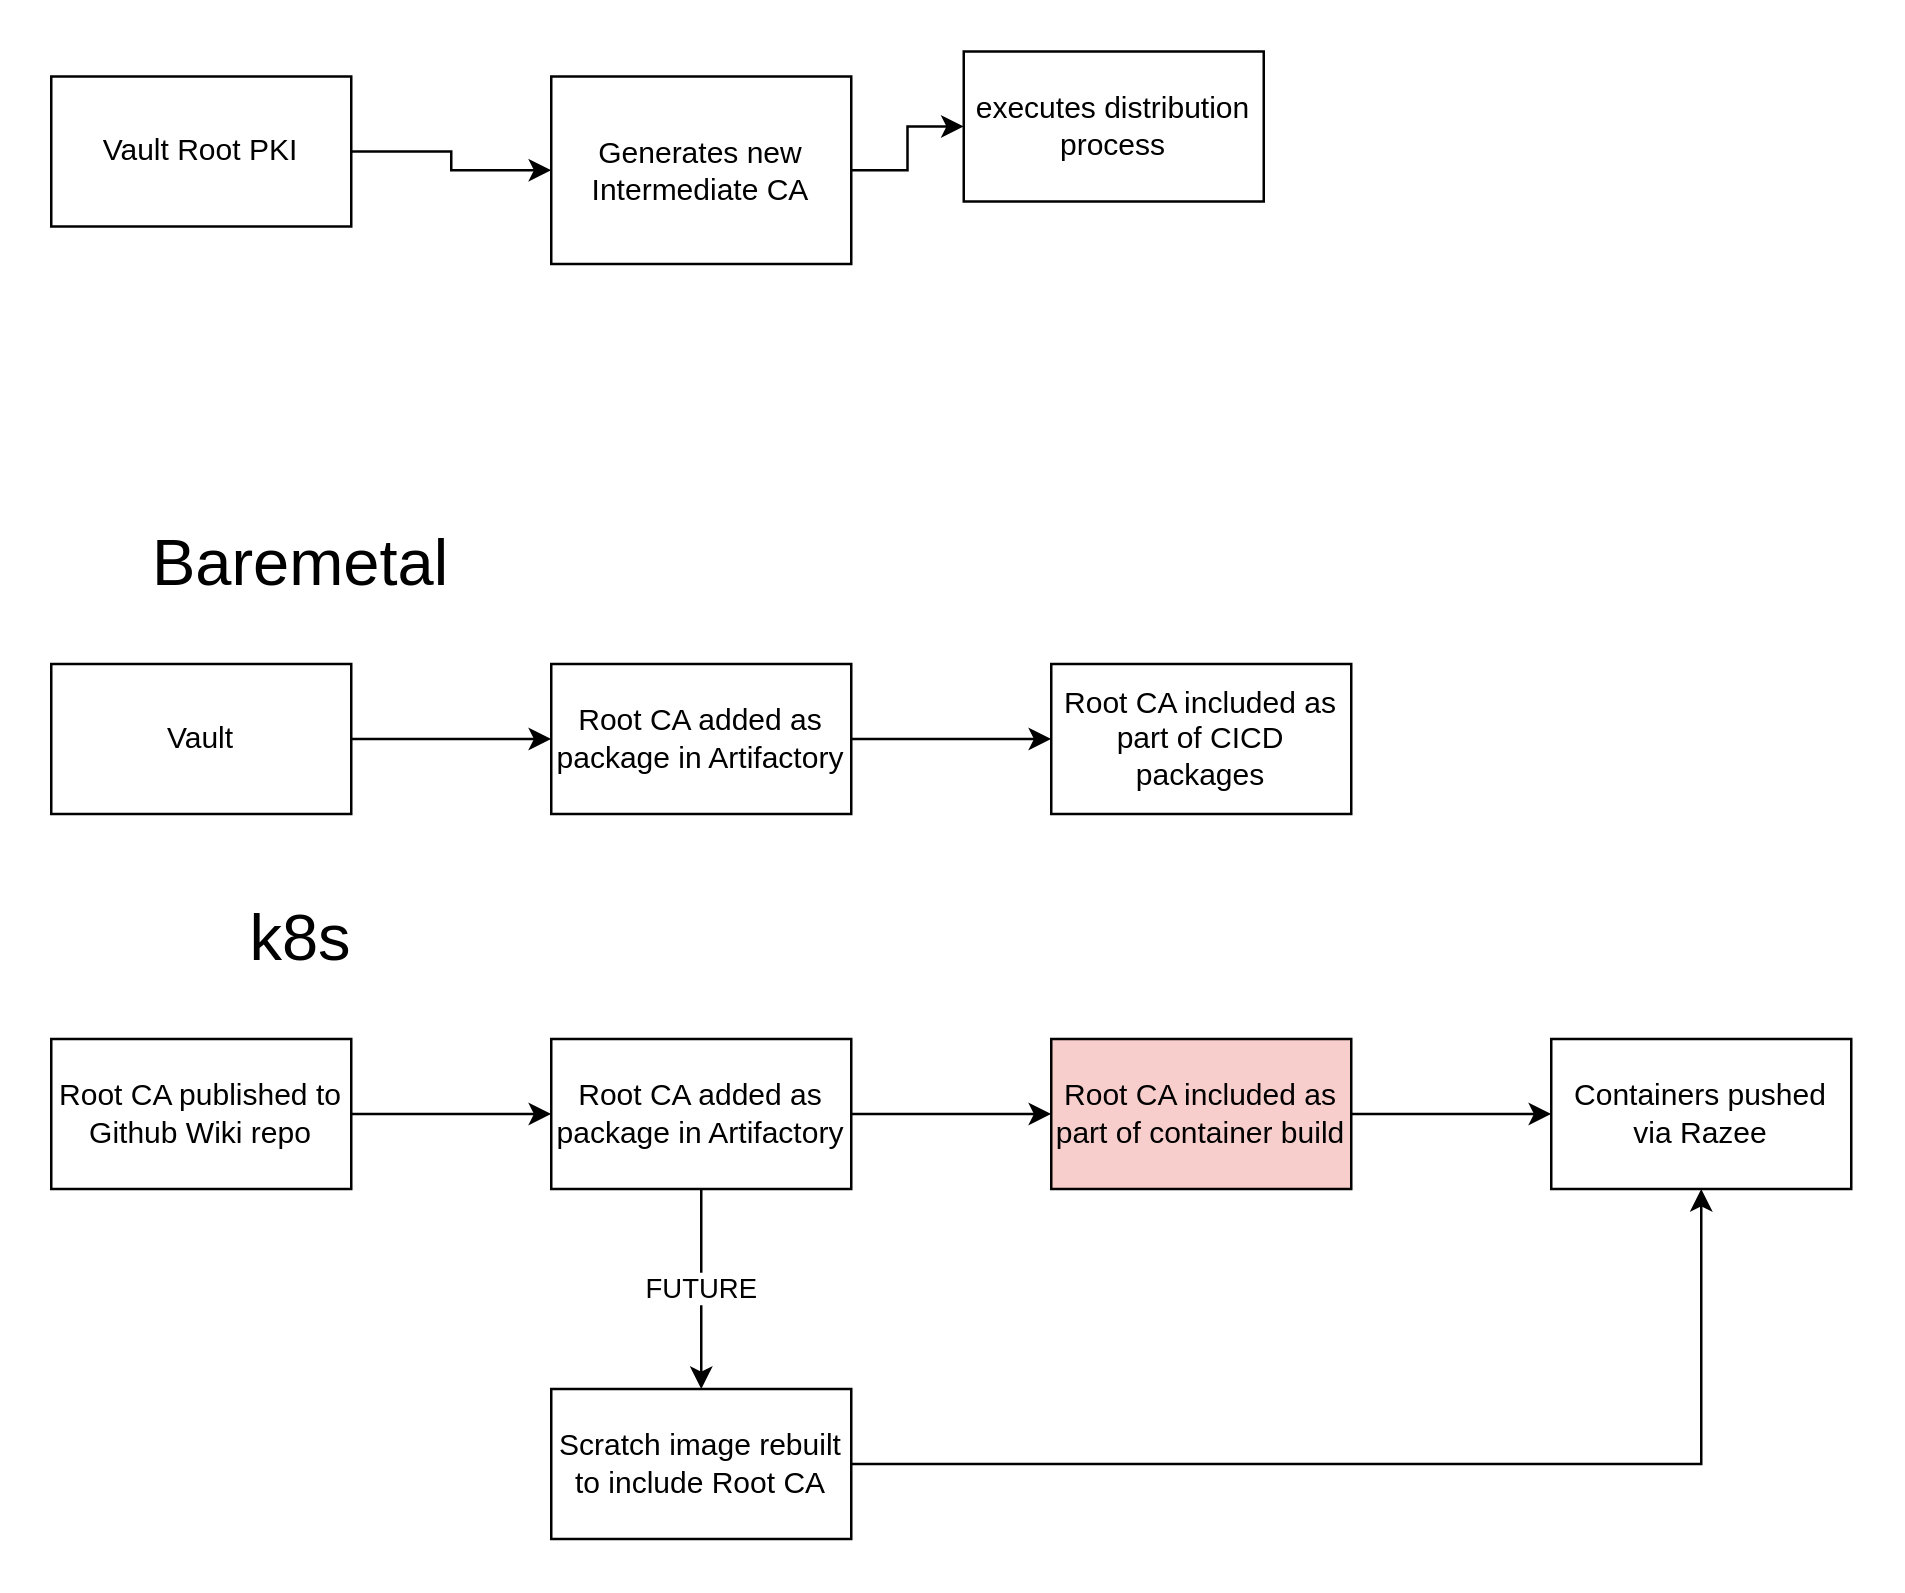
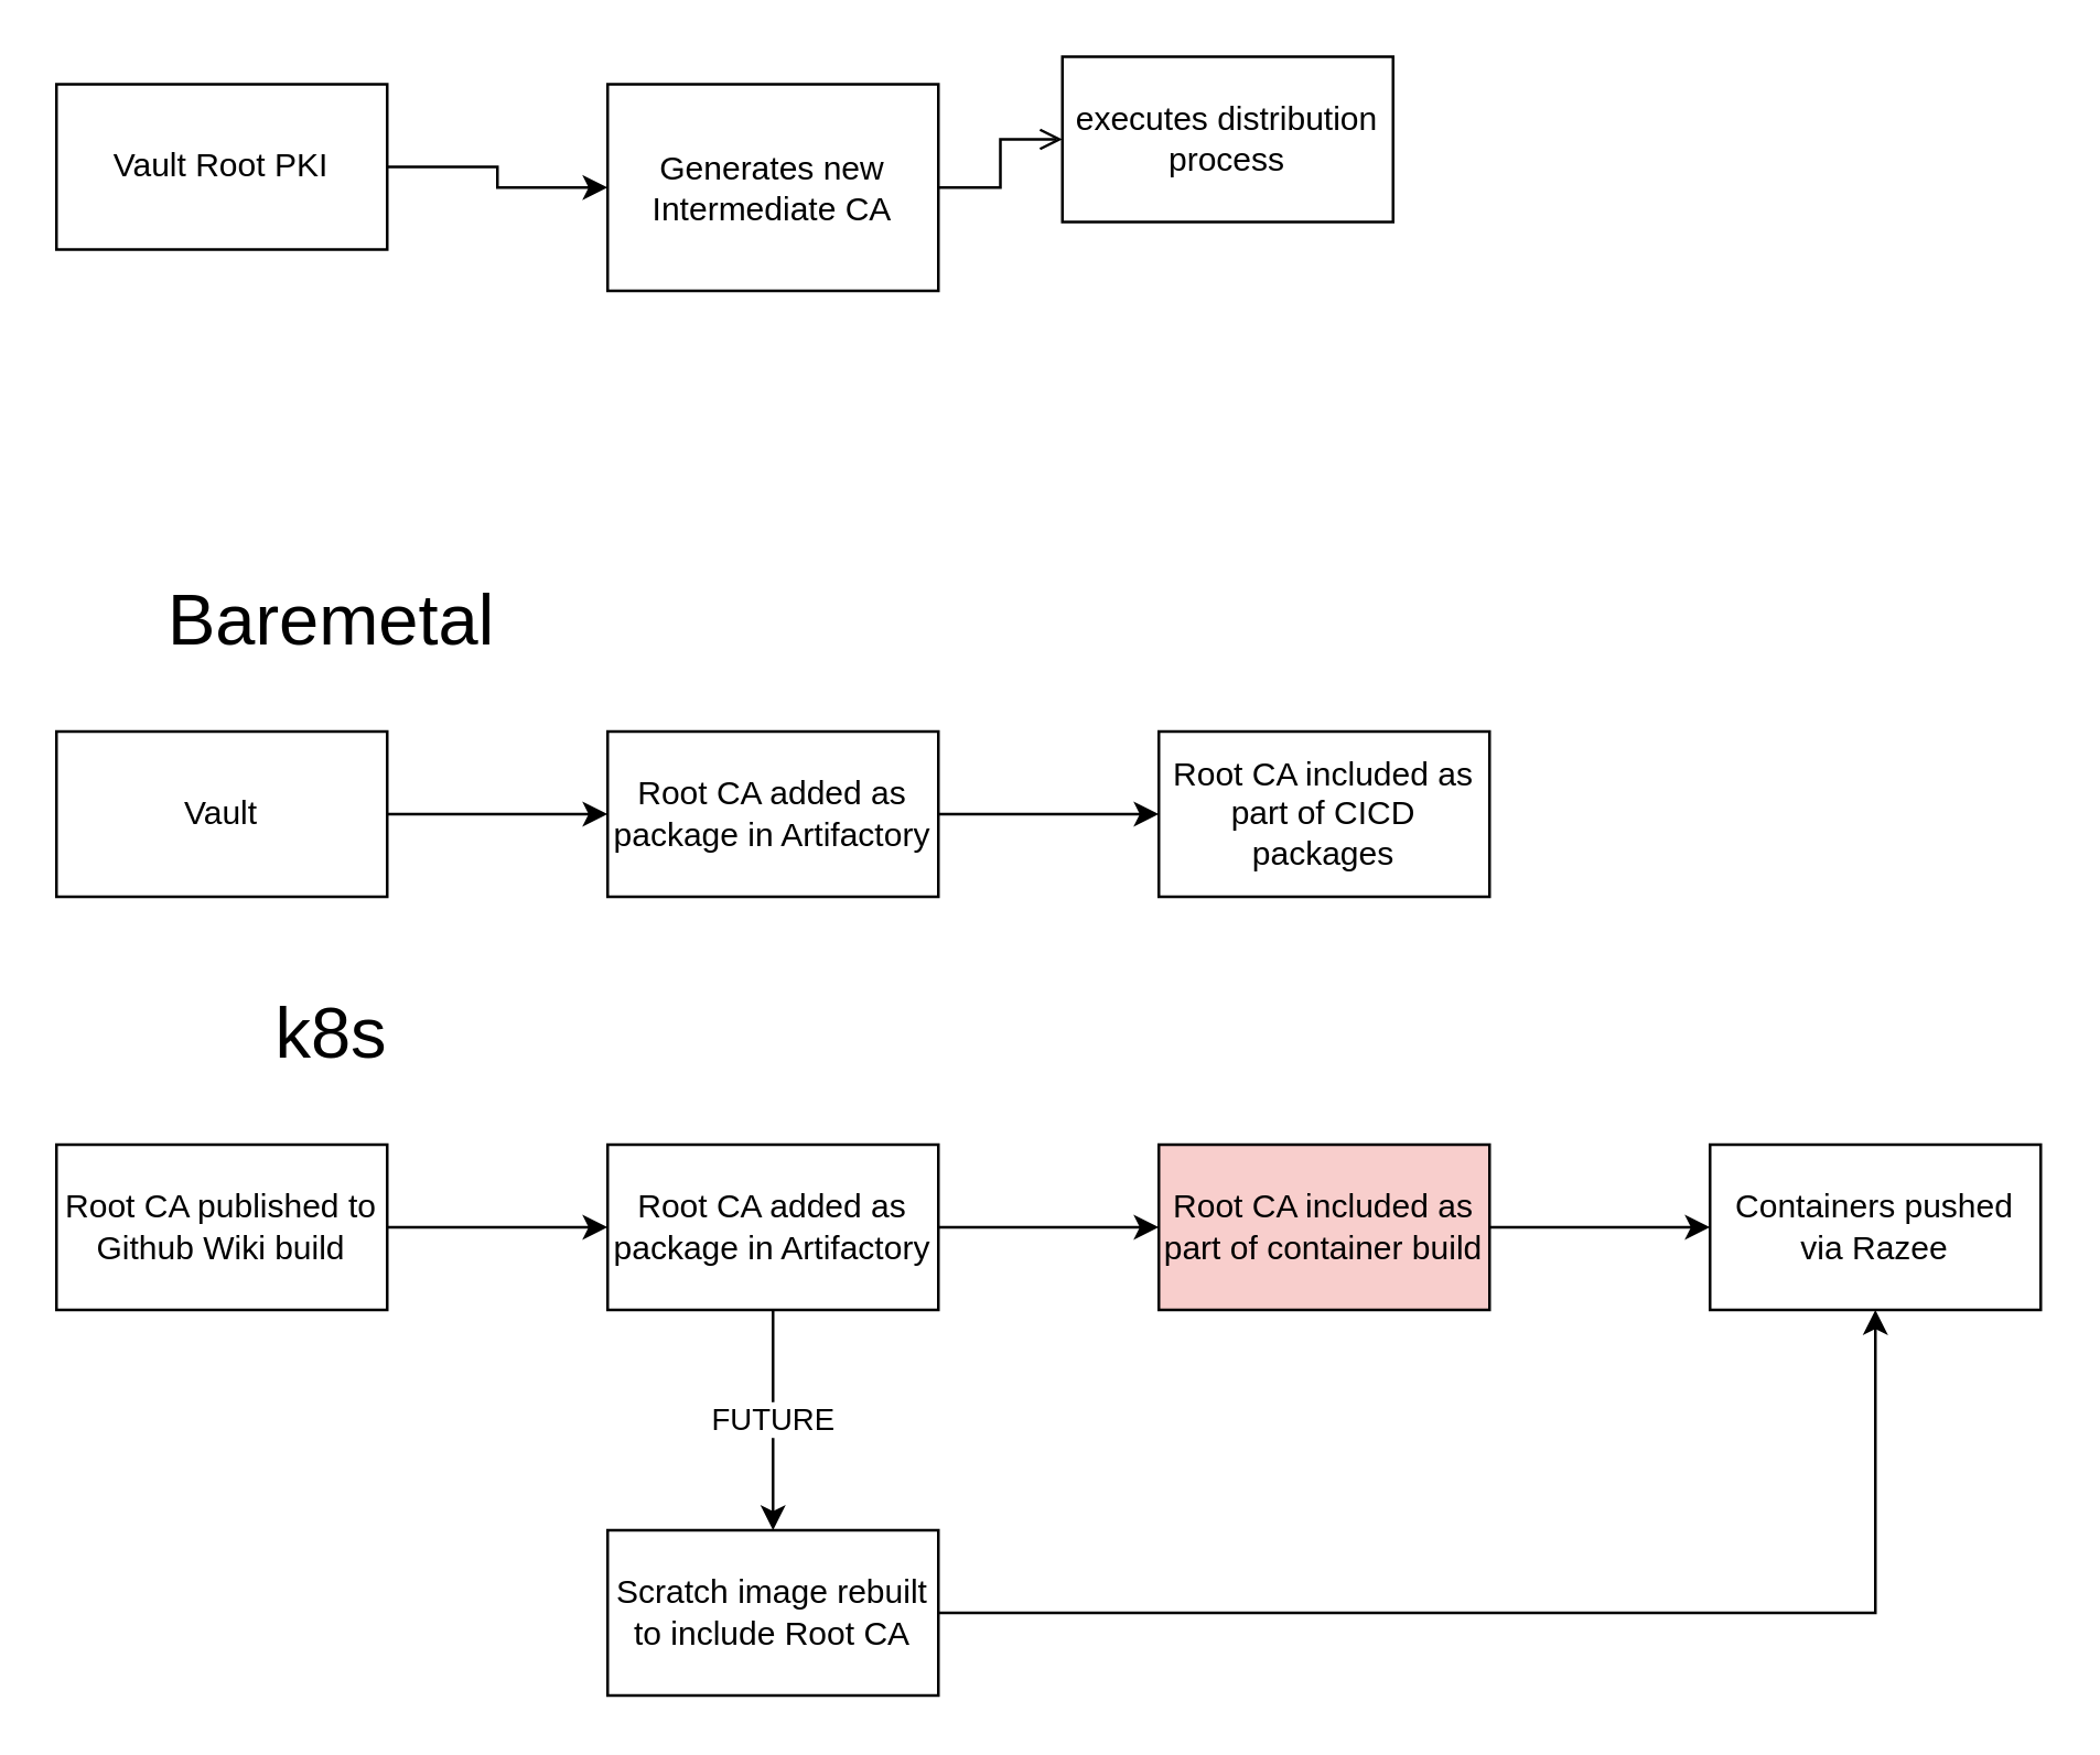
- <mxCell id="4" value="" style="edgeStyle=orthogonalEdgeStyle;rounded=0;orthogonalLoop=1;jettySize=auto;html=1;" edge="1" parent="1" source="5" target="6"><mxGeometry relative="1" as="geometry" /></mxCell>
+ <mxCell id="4" value="" style="edgeStyle=orthogonalEdgeStyle;rounded=0;orthogonalLoop=1;jettySize=auto;html=1;endArrow=open;" edge="1" parent="1" source="5" target="6"><mxGeometry relative="1" as="geometry" /></mxCell>
- <mxCell id="14" value="Root CA published to Github Wiki repo" style="rounded=0;whiteSpace=wrap;html=1;" vertex="1" parent="1"><mxGeometry x="20" y="415" width="120" height="60" as="geometry" /></mxCell>
+ <mxCell id="14" value="Root CA published to Github Wiki build" style="rounded=0;whiteSpace=wrap;html=1;" vertex="1" parent="1"><mxGeometry x="20" y="415" width="120" height="60" as="geometry" /></mxCell>
